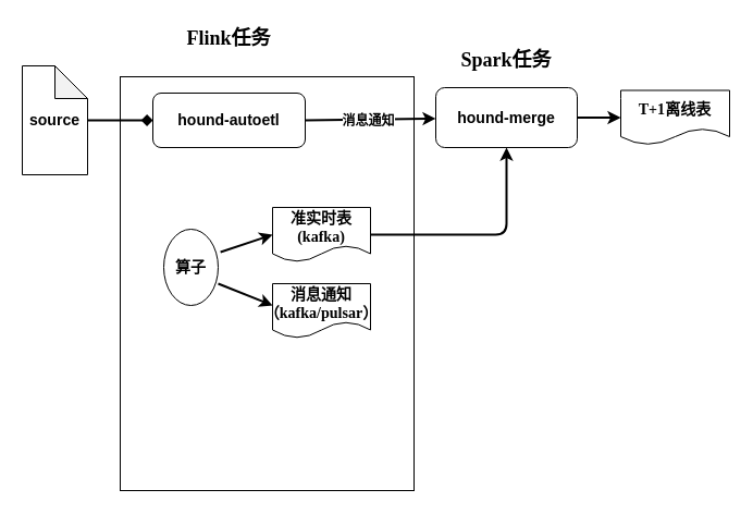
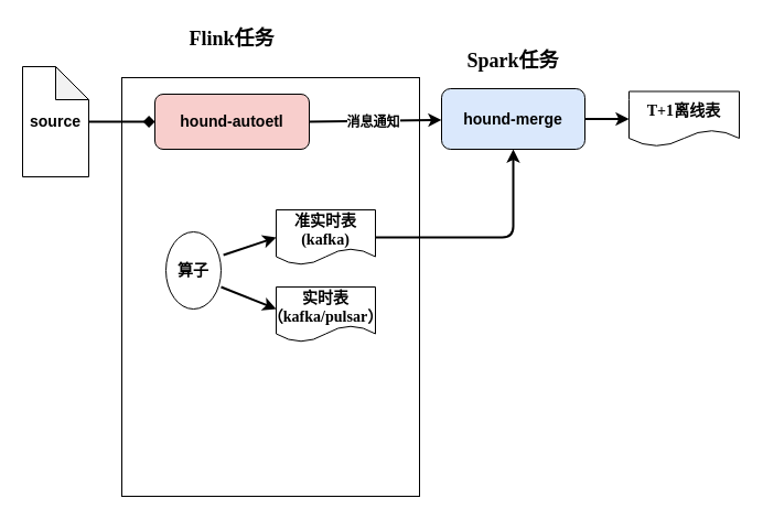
- <mxCell id="7" value="&lt;h3&gt;hound-merge&lt;/h3&gt;" style="rounded=1;whiteSpace=wrap;html=1;" vertex="1" parent="1"><mxGeometry x="400" y="80" width="130" height="55" as="geometry" /></mxCell>
+ <mxCell id="7" value="&lt;h3&gt;hound-merge&lt;/h3&gt;" style="rounded=1;whiteSpace=wrap;html=1;fillColor=#dae8fc;" vertex="1" parent="1"><mxGeometry x="400" y="80" width="130" height="55" as="geometry" /></mxCell>
- <mxCell id="5" value="&lt;h3&gt;hound-autoetl&lt;/h3&gt;" style="rounded=1;whiteSpace=wrap;html=1;" vertex="1" parent="1"><mxGeometry x="140" y="85" width="140" height="50" as="geometry" /></mxCell>
+ <mxCell id="5" value="&lt;h3&gt;hound-autoetl&lt;/h3&gt;" style="rounded=1;whiteSpace=wrap;html=1;fillColor=#f8cecc;" vertex="1" parent="1"><mxGeometry x="140" y="85" width="140" height="50" as="geometry" /></mxCell>
- <mxCell id="13" value="&lt;h3&gt;&lt;span&gt;消息通知（kafka/pulsar）&lt;/span&gt;&lt;/h3&gt;" style="shape=document;whiteSpace=wrap;html=1;boundedLbl=1;sketch=0;fontFamily=Times New Roman;fontSize=12;" vertex="1" parent="1"><mxGeometry x="250" y="260" width="90" height="50" as="geometry" /></mxCell>
+ <mxCell id="13" value="&lt;h3&gt;&lt;span&gt;实时表（kafka/pulsar）&lt;/span&gt;&lt;/h3&gt;" style="shape=document;whiteSpace=wrap;html=1;boundedLbl=1;sketch=0;fontFamily=Times New Roman;fontSize=12;" vertex="1" parent="1"><mxGeometry x="250" y="260" width="90" height="50" as="geometry" /></mxCell>
